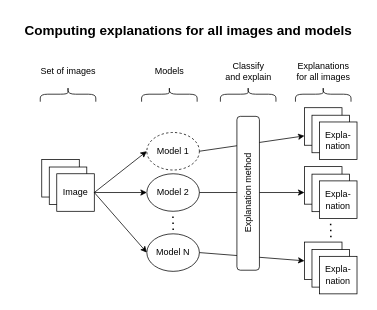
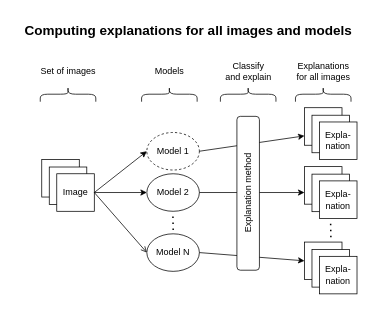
- <mxCell id="10" value="" style="endArrow=classic;html=1;rounded=0;exitX=1;exitY=0.5;exitDx=0;exitDy=0;entryX=0;entryY=0.5;entryDx=0;entryDy=0;" edge="1" parent="1" source="8" target="4"><mxGeometry width="50" height="50" relative="1" as="geometry"><mxPoint x="125" y="282" as="sourcePoint" /><mxPoint x="175" y="232" as="targetPoint" /></mxGeometry></mxCell>
+ <mxCell id="10" value="" style="endArrow=open;html=1;rounded=0;exitX=1;exitY=0.5;exitDx=0;exitDy=0;entryX=0;entryY=0.5;entryDx=0;entryDy=0;" edge="1" parent="1" source="8" target="4"><mxGeometry width="50" height="50" relative="1" as="geometry"><mxPoint x="125" y="282" as="sourcePoint" /><mxPoint x="175" y="232" as="targetPoint" /></mxGeometry></mxCell>
